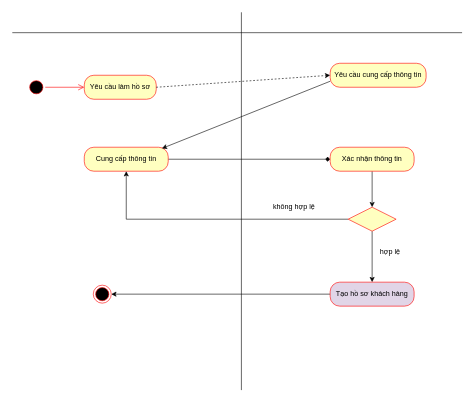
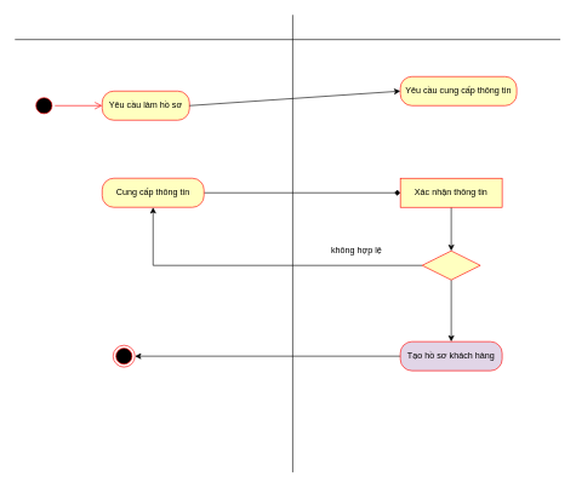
- <mxCell id="12" value="" style="endArrow=classic;html=1;entryX=0;entryY=0.5;entryDx=0;entryDy=0;exitX=1;exitY=0.5;exitDx=0;exitDy=0;dashed=1;" edge="1" parent="1" source="6" target="7"><mxGeometry width="50" height="50" relative="1" as="geometry"><mxPoint x="20" y="470" as="sourcePoint" /><mxPoint x="70" y="420" as="targetPoint" /></mxGeometry></mxCell>
+ <mxCell id="12" value="" style="endArrow=classic;html=1;entryX=0;entryY=0.5;entryDx=0;entryDy=0;exitX=1;exitY=0.5;exitDx=0;exitDy=0;" edge="1" parent="1" source="6" target="7"><mxGeometry width="50" height="50" relative="1" as="geometry"><mxPoint x="20" y="470" as="sourcePoint" /><mxPoint x="70" y="420" as="targetPoint" /></mxGeometry></mxCell>
- <mxCell id="13" value="" style="endArrow=classic;html=1;entryX=0.925;entryY=0.05;entryDx=0;entryDy=0;entryPerimeter=0;exitX=0;exitY=0.75;exitDx=0;exitDy=0;" edge="1" parent="1" source="7" target="9"><mxGeometry width="50" height="50" relative="1" as="geometry"><mxPoint x="240" y="240" as="sourcePoint" /><mxPoint x="290" y="190" as="targetPoint" /></mxGeometry></mxCell>
- <mxCell id="11" value="Xác nhận thông tin" style="rounded=1;whiteSpace=wrap;html=1;arcSize=40;fontColor=#000000;fillColor=#ffffc0;strokeColor=#ff0000;" vertex="1" parent="1"><mxGeometry x="550" y="245" width="140" height="40" as="geometry" /></mxCell>
+ <mxCell id="11" value="Xác nhận thông tin" style="whiteSpace=wrap;html=1;arcSize=40;fontColor=#000000;fillColor=#ffffc0;strokeColor=#ff0000;rounded=0;" vertex="1" parent="1"><mxGeometry x="550" y="245" width="140" height="40" as="geometry" /></mxCell>
- <mxCell id="18" value="hợp lệ" style="text;html=1;strokeColor=none;fillColor=none;align=center;verticalAlign=middle;whiteSpace=wrap;rounded=0;" vertex="1" parent="1"><mxGeometry x="630" y="410" width="40" height="20" as="geometry" /></mxCell>
